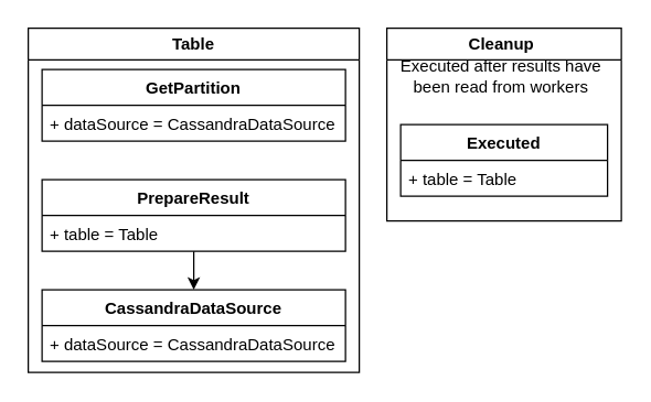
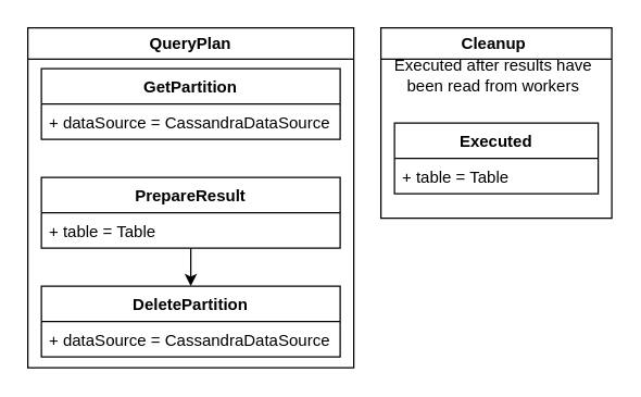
- <mxCell id="6" value="Table" style="swimlane;whiteSpace=wrap;html=1;" vertex="1" parent="1"><mxGeometry x="20" y="20" width="240" height="250" as="geometry" /></mxCell>
+ <mxCell id="6" value="QueryPlan" style="swimlane;whiteSpace=wrap;html=1;" vertex="1" parent="1"><mxGeometry x="20" y="20" width="240" height="250" as="geometry" /></mxCell>
- <mxCell id="7" value="CassandraDataSource" style="swimlane;fontStyle=1;childLayout=stackLayout;horizontal=1;startSize=26;fillColor=none;horizontalStack=0;resizeParent=1;resizeParentMax=0;resizeLast=0;collapsible=1;marginBottom=0;" vertex="1" parent="6"><mxGeometry x="10" y="190" width="220" height="52" as="geometry" /></mxCell>
+ <mxCell id="7" value="DeletePartition" style="swimlane;fontStyle=1;childLayout=stackLayout;horizontal=1;startSize=26;fillColor=none;horizontalStack=0;resizeParent=1;resizeParentMax=0;resizeLast=0;collapsible=1;marginBottom=0;" vertex="1" parent="6"><mxGeometry x="10" y="190" width="220" height="52" as="geometry" /></mxCell>
